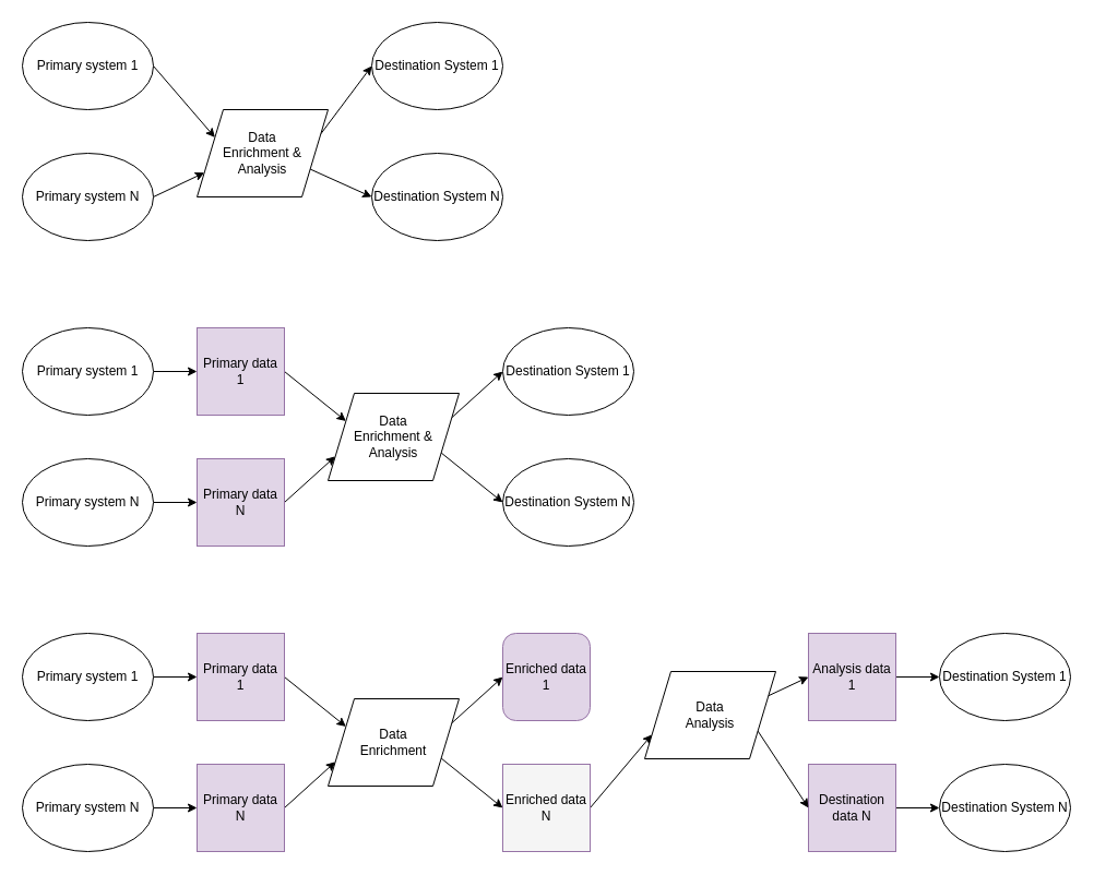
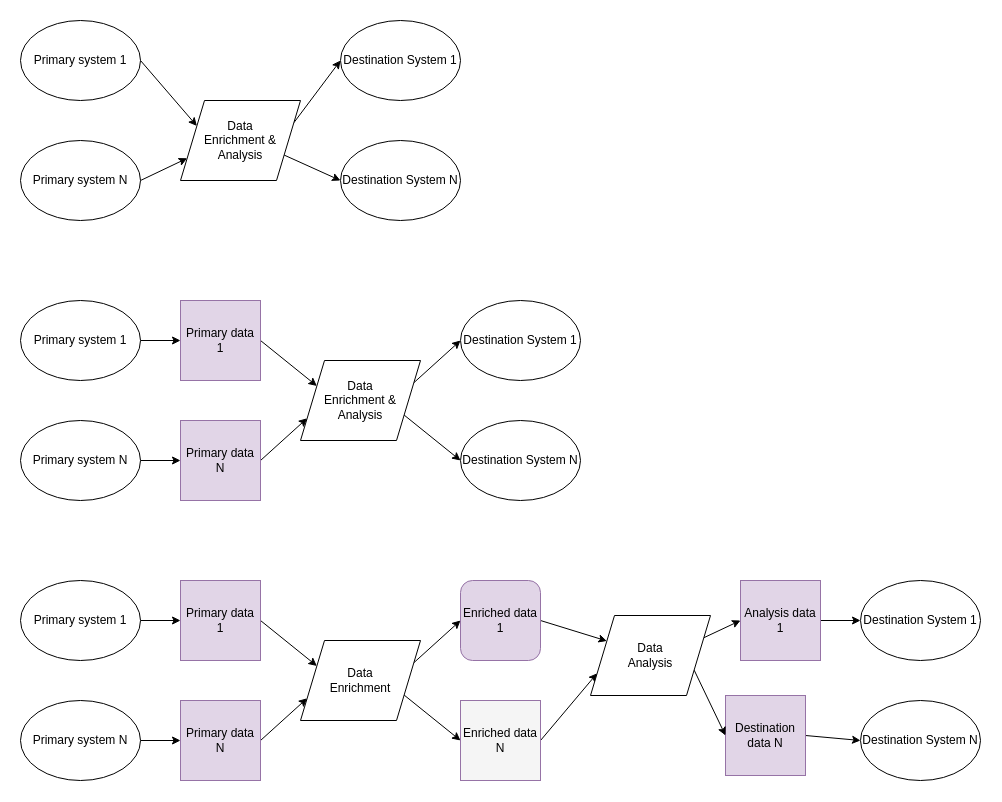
+ <mxCell id="28" style="edgeStyle=none;rounded=0;orthogonalLoop=1;jettySize=auto;html=1;exitX=1;exitY=0.5;exitDx=0;exitDy=0;entryX=0;entryY=0.25;entryDx=0;entryDy=0;" edge="1" parent="1" source="29" target="47"><mxGeometry relative="1" as="geometry" /></mxCell>
- <mxCell id="35" value="Destination data N" style="whiteSpace=wrap;html=1;aspect=fixed;fillColor=#e1d5e7;strokeColor=#9673a6;" vertex="1" parent="1"><mxGeometry x="740" y="700" width="80" height="80" as="geometry" /></mxCell>
+ <mxCell id="35" value="Destination data N" style="whiteSpace=wrap;html=1;aspect=fixed;fillColor=#e1d5e7;strokeColor=#9673a6;" vertex="1" parent="1"><mxGeometry x="725" y="695" width="80" height="80" as="geometry" /></mxCell>
